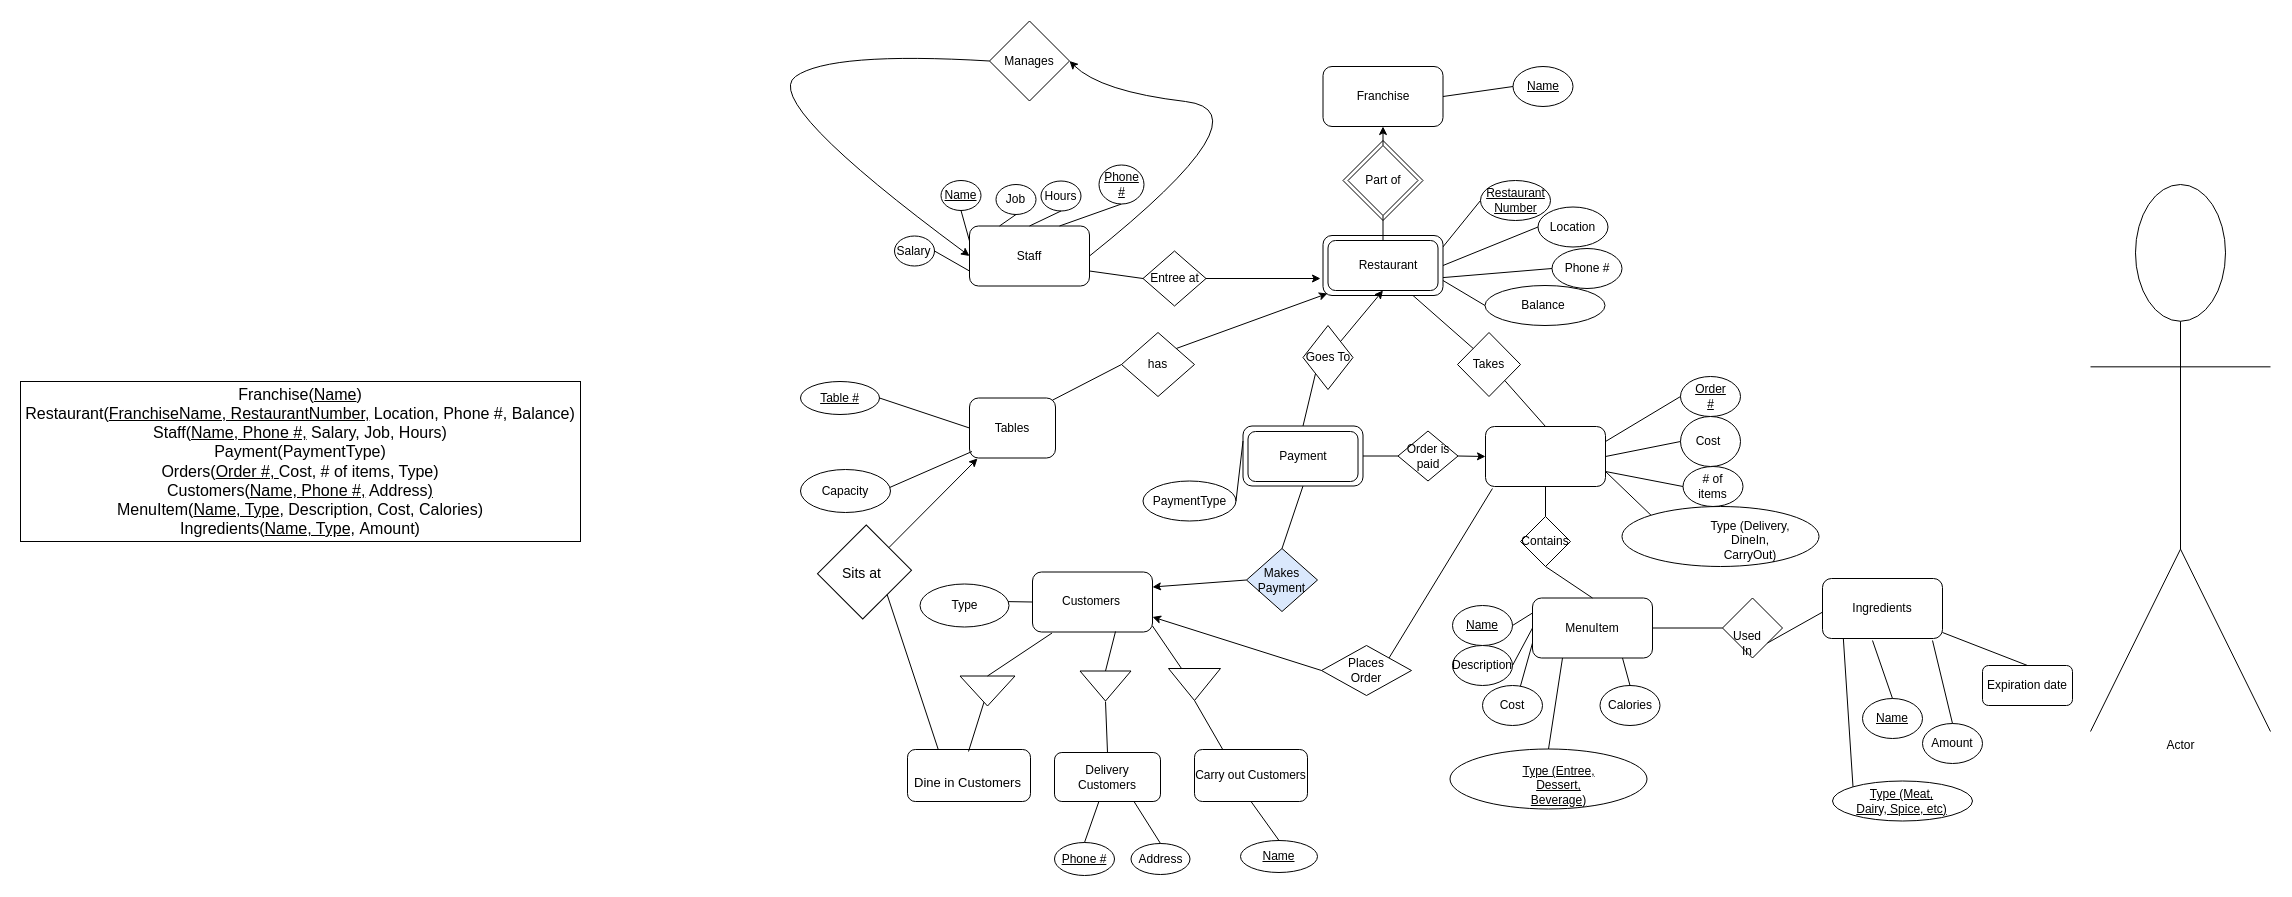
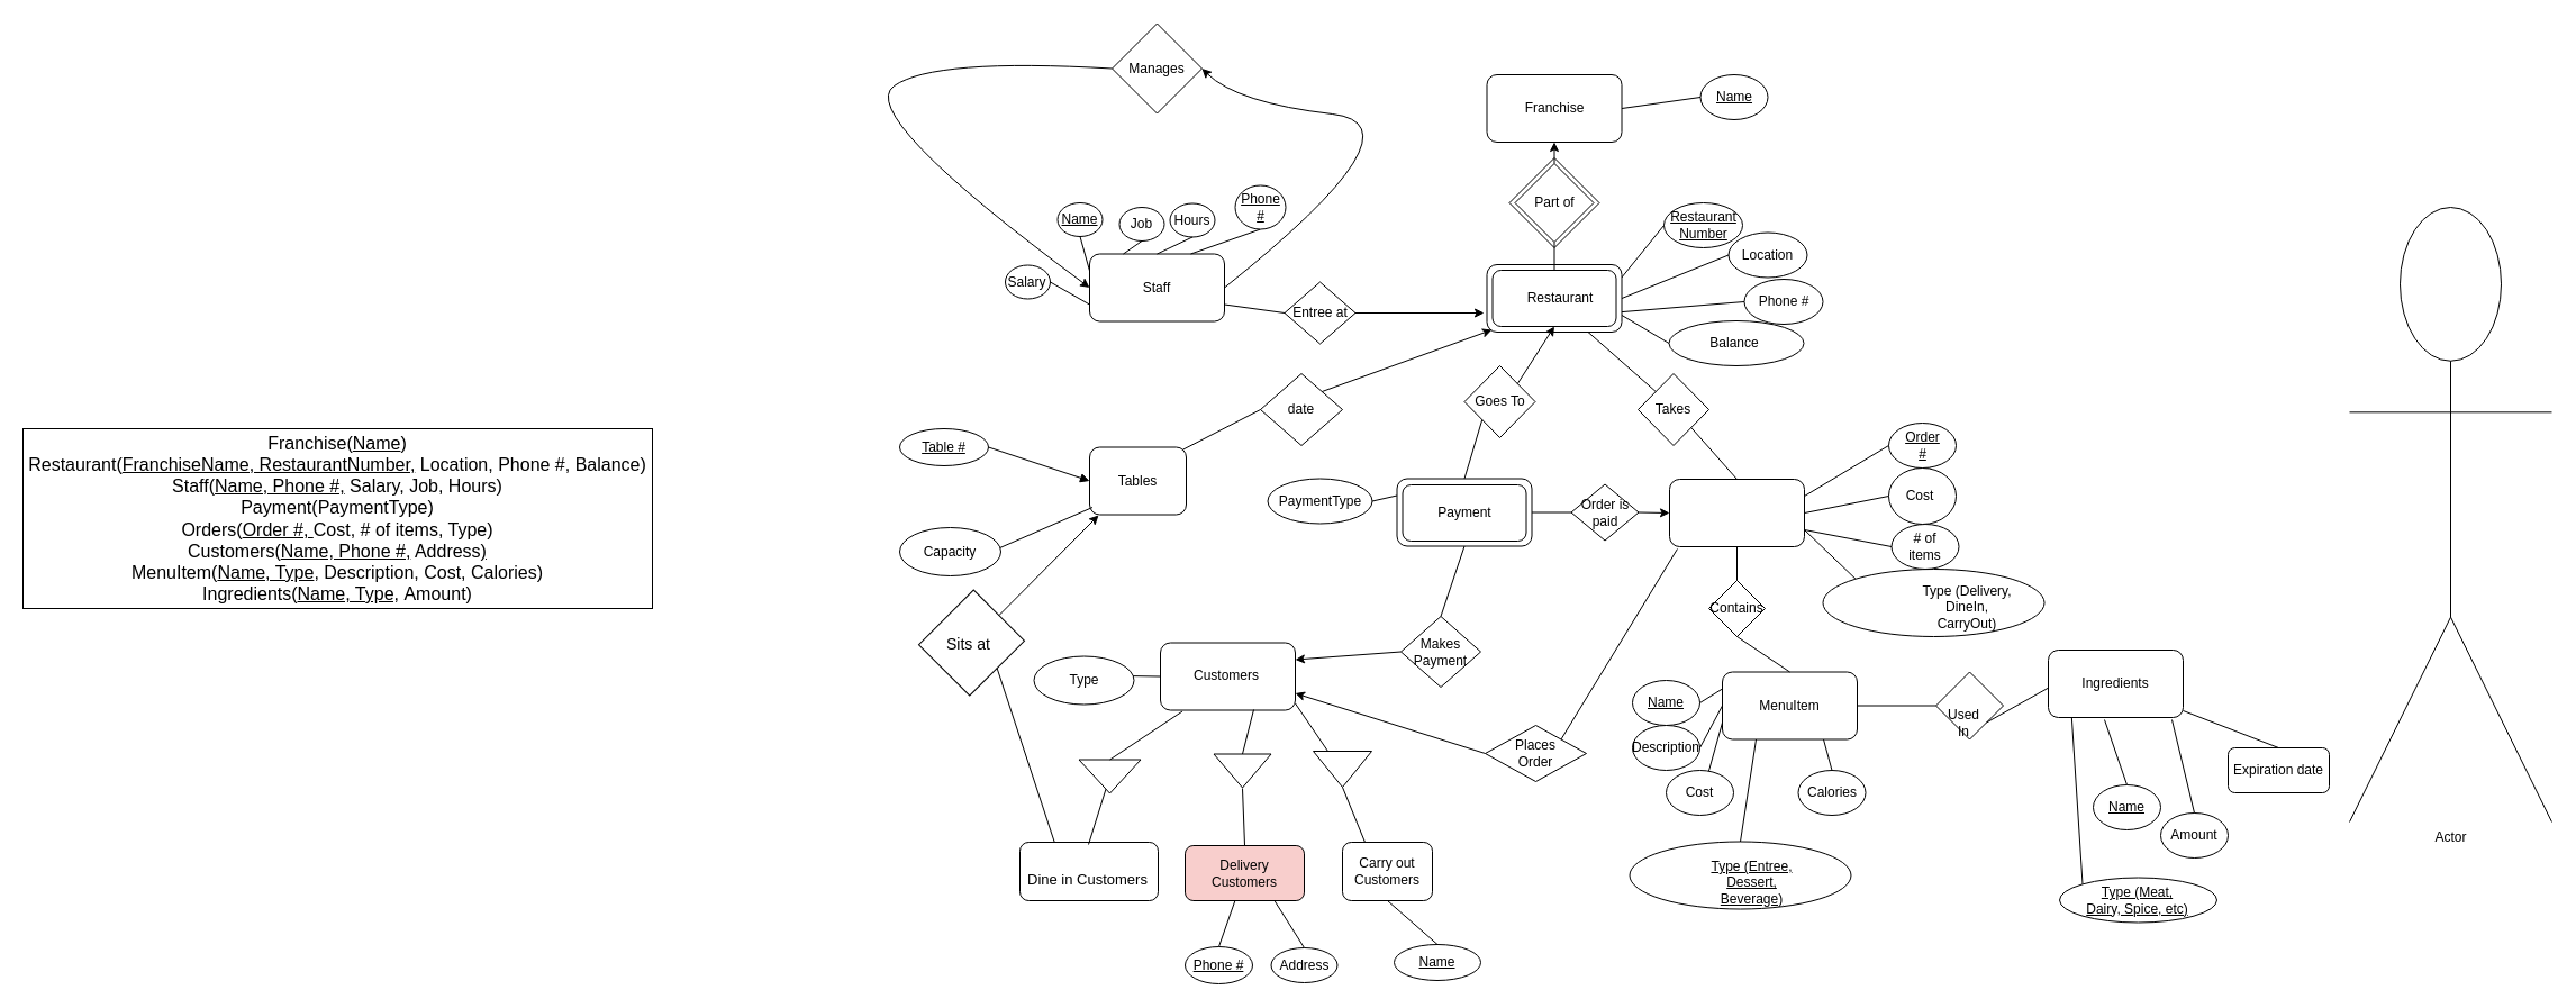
- <mxCell id="139" value="Goes To" style="rhombus;whiteSpace=wrap;html=1;" parent="1" vertex="1"><mxGeometry x="1302.5" y="325" width="50" height="64" as="geometry" /></mxCell>
+ <mxCell id="139" value="Goes To" style="rhombus;whiteSpace=wrap;html=1;" parent="1" vertex="1"><mxGeometry x="1302.5" y="325" width="63" height="64" as="geometry" /></mxCell>
- <mxCell id="180" value="has" style="rhombus;whiteSpace=wrap;html=1;" vertex="1" parent="1"><mxGeometry x="1121" y="332" width="73" height="64" as="geometry" /></mxCell>
+ <mxCell id="180" value="date" style="rhombus;whiteSpace=wrap;html=1;" vertex="1" parent="1"><mxGeometry x="1121" y="332" width="73" height="64" as="geometry" /></mxCell>
- <mxCell id="182" value="" style="endArrow=none;html=1;entryX=0;entryY=0.5;entryDx=0;entryDy=0;exitX=1;exitY=0.5;exitDx=0;exitDy=0;" edge="1" parent="1" source="181" target="179"><mxGeometry width="50" height="50" relative="1" as="geometry"><mxPoint x="965.5" y="515.5" as="sourcePoint" /><mxPoint x="1015.5" y="465.5" as="targetPoint" /></mxGeometry></mxCell>
+ <mxCell id="182" value="" style="endArrow=block;html=1;entryX=0;entryY=0.5;entryDx=0;entryDy=0;exitX=1;exitY=0.5;exitDx=0;exitDy=0;" edge="1" parent="1" source="181" target="179"><mxGeometry width="50" height="50" relative="1" as="geometry"><mxPoint x="965.5" y="515.5" as="sourcePoint" /><mxPoint x="1015.5" y="465.5" as="targetPoint" /></mxGeometry></mxCell>
- <mxCell id="138" value="PaymentType" style="ellipse;whiteSpace=wrap;html=1;" parent="1" vertex="1"><mxGeometry x="1142.5" y="480.5" width="93" height="40" as="geometry" /></mxCell>
+ <mxCell id="138" value="PaymentType" style="ellipse;whiteSpace=wrap;html=1;" parent="1" vertex="1"><mxGeometry x="1127.5" y="425.5" width="93" height="40" as="geometry" /></mxCell>
- <mxCell id="141" value="Makes Payment" style="rhombus;whiteSpace=wrap;html=1;fillColor=#dae8fc;" parent="1" vertex="1"><mxGeometry x="1246" y="548" width="71" height="63" as="geometry" /></mxCell>
+ <mxCell id="141" value="Makes Payment" style="rhombus;whiteSpace=wrap;html=1;" parent="1" vertex="1"><mxGeometry x="1246" y="548" width="71" height="63" as="geometry" /></mxCell>
- <mxCell id="55" value="Carry out Customers" style="rounded=1;whiteSpace=wrap;html=1;" parent="8" vertex="1"><mxGeometry x="37" y="158" width="113" height="52" as="geometry" /></mxCell>
+ <mxCell id="55" value="Carry out Customers" style="rounded=1;whiteSpace=wrap;html=1;" parent="8" vertex="1"><mxGeometry x="37" y="158" width="80" height="52" as="geometry" /></mxCell>
- <mxCell id="169" value="Delivery Customers" style="rounded=1;whiteSpace=wrap;html=1;" parent="1" vertex="1"><mxGeometry x="1054" y="752" width="106" height="49" as="geometry" /></mxCell>
+ <mxCell id="169" value="Delivery Customers" style="rounded=1;whiteSpace=wrap;html=1;fillColor=#f8cecc;" parent="1" vertex="1"><mxGeometry x="1054" y="752" width="106" height="49" as="geometry" /></mxCell>
